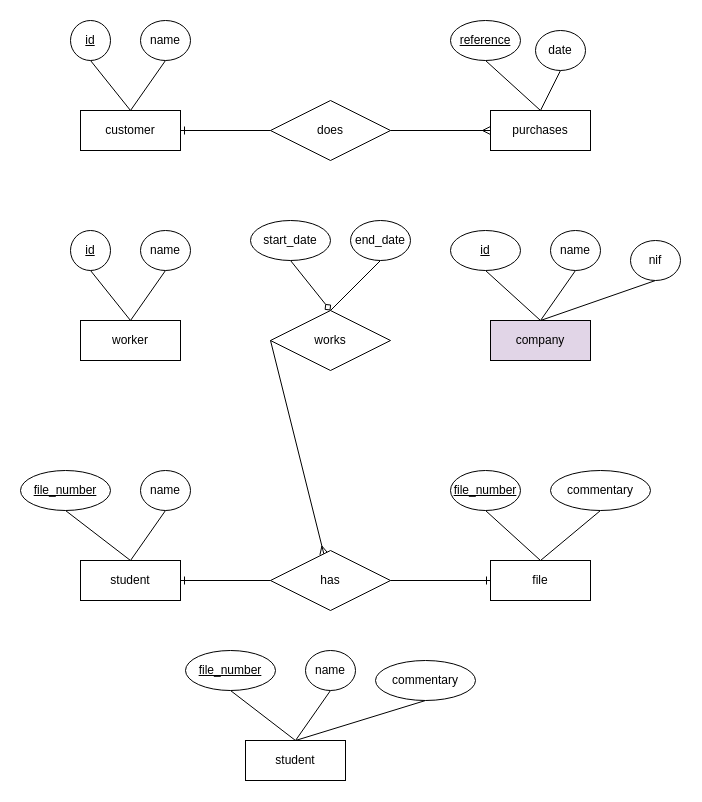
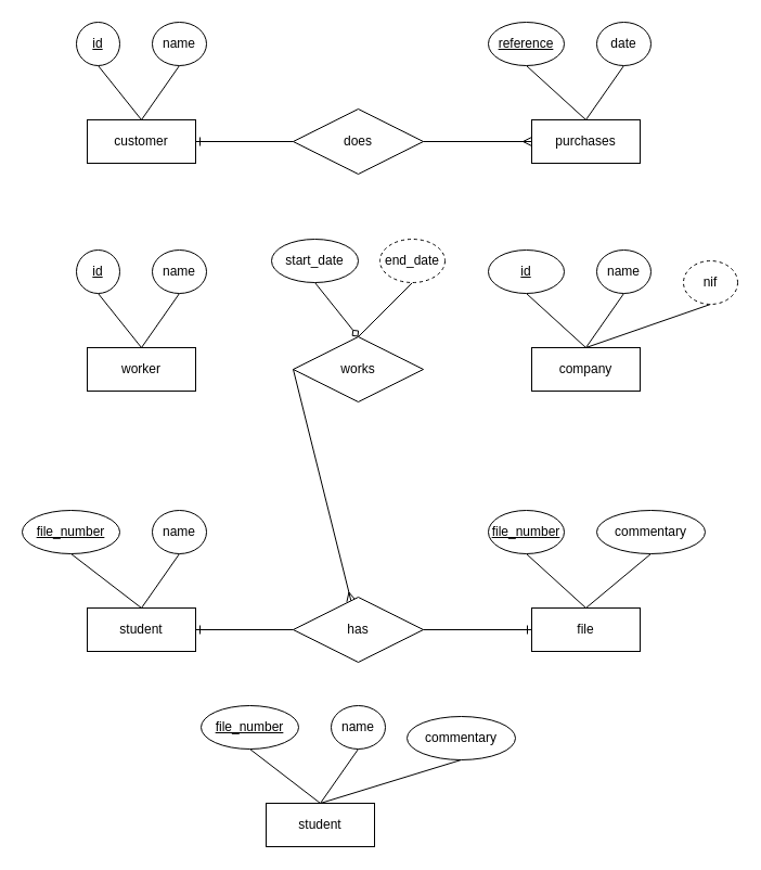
- <mxCell id="15" value="date" style="ellipse;whiteSpace=wrap;html=1;align=center;" vertex="1" parent="1"><mxGeometry x="535" y="30" width="50" height="40" as="geometry" /></mxCell>
+ <mxCell id="15" value="date" style="ellipse;whiteSpace=wrap;html=1;align=center;" vertex="1" parent="1"><mxGeometry x="550" y="20" width="50" height="40" as="geometry" /></mxCell>
- <mxCell id="36" value="end_date" style="ellipse;whiteSpace=wrap;html=1;align=center;" vertex="1" parent="1"><mxGeometry x="350" y="220" width="60" height="40" as="geometry" /></mxCell>
+ <mxCell id="36" value="end_date" style="ellipse;whiteSpace=wrap;html=1;align=center;dashed=1;" vertex="1" parent="1"><mxGeometry x="350" y="220" width="60" height="40" as="geometry" /></mxCell>
- <mxCell id="32" value="nif" style="ellipse;whiteSpace=wrap;html=1;align=center;" vertex="1" parent="1"><mxGeometry x="630" y="240" width="50" height="40" as="geometry" /></mxCell>
+ <mxCell id="32" value="nif" style="ellipse;whiteSpace=wrap;html=1;align=center;dashed=1;" vertex="1" parent="1"><mxGeometry x="630" y="240" width="50" height="40" as="geometry" /></mxCell>
- <mxCell id="18" value="company" style="whiteSpace=wrap;html=1;align=center;fillColor=#e1d5e7;" vertex="1" parent="1"><mxGeometry x="490" y="320" width="100" height="40" as="geometry" /></mxCell>
+ <mxCell id="18" value="company" style="whiteSpace=wrap;html=1;align=center;" vertex="1" parent="1"><mxGeometry x="490" y="320" width="100" height="40" as="geometry" /></mxCell>
